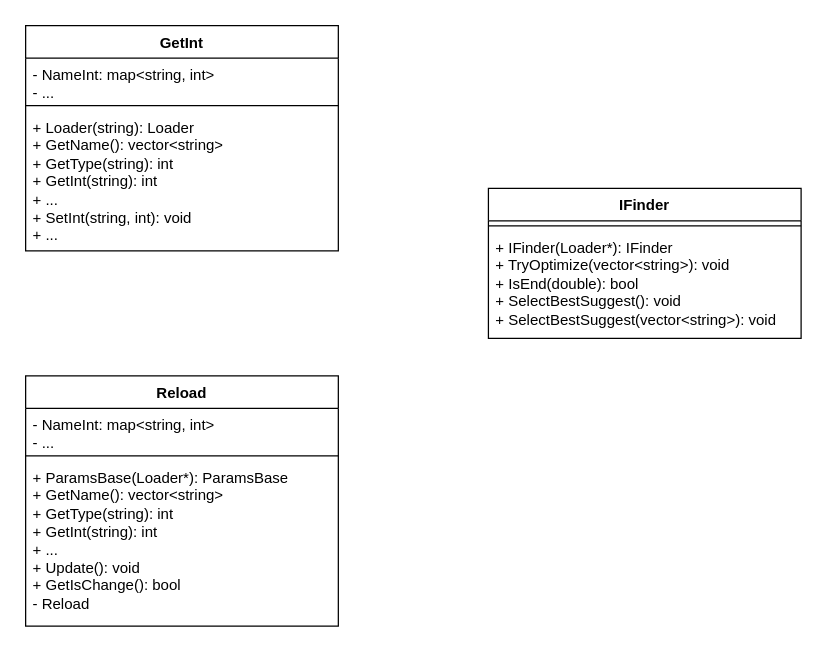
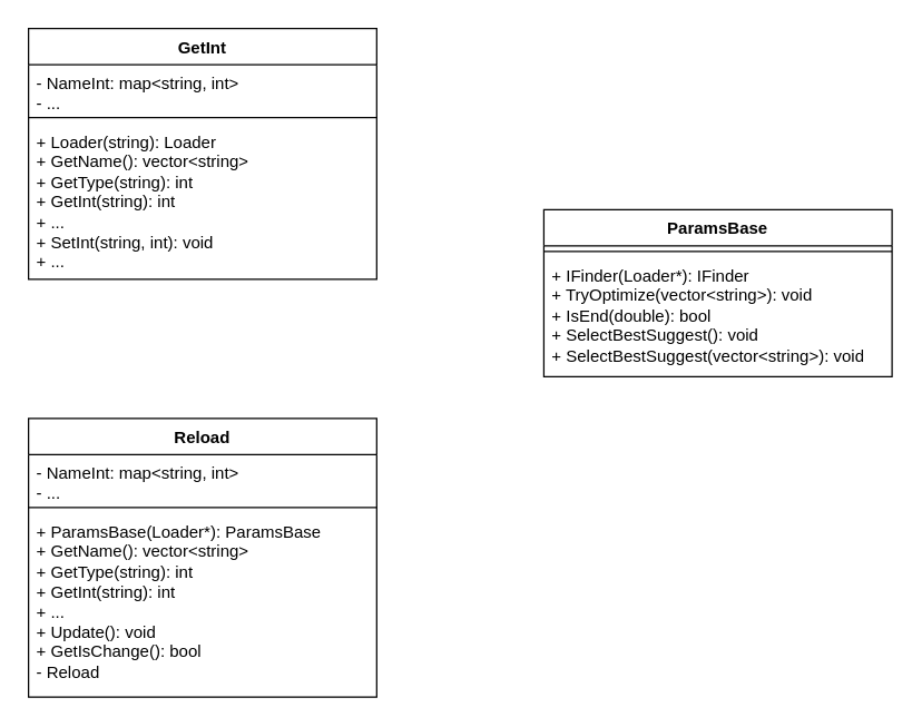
- <mxCell id="10" value="IFinder" style="swimlane;fontStyle=1;align=center;verticalAlign=top;childLayout=stackLayout;horizontal=1;startSize=26;horizontalStack=0;resizeParent=1;resizeParentMax=0;resizeLast=0;collapsible=1;marginBottom=0;whiteSpace=wrap;html=1;" vertex="1" parent="1"><mxGeometry x="390" y="150" width="250" height="120" as="geometry" /></mxCell>
+ <mxCell id="10" value="ParamsBase" style="swimlane;fontStyle=1;align=center;verticalAlign=top;childLayout=stackLayout;horizontal=1;startSize=26;horizontalStack=0;resizeParent=1;resizeParentMax=0;resizeLast=0;collapsible=1;marginBottom=0;whiteSpace=wrap;html=1;" vertex="1" parent="1"><mxGeometry x="390" y="150" width="250" height="120" as="geometry" /></mxCell>
